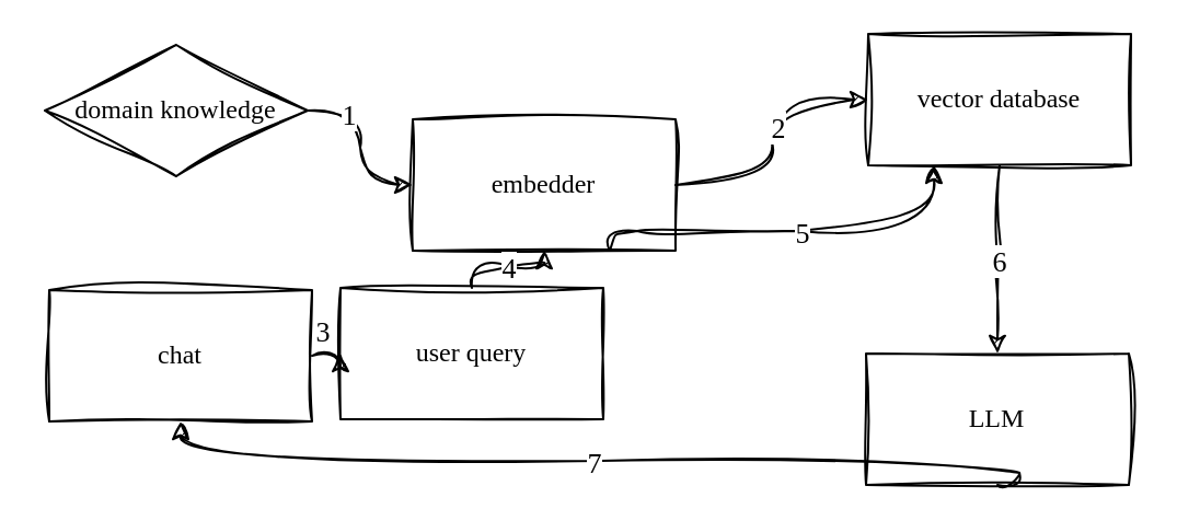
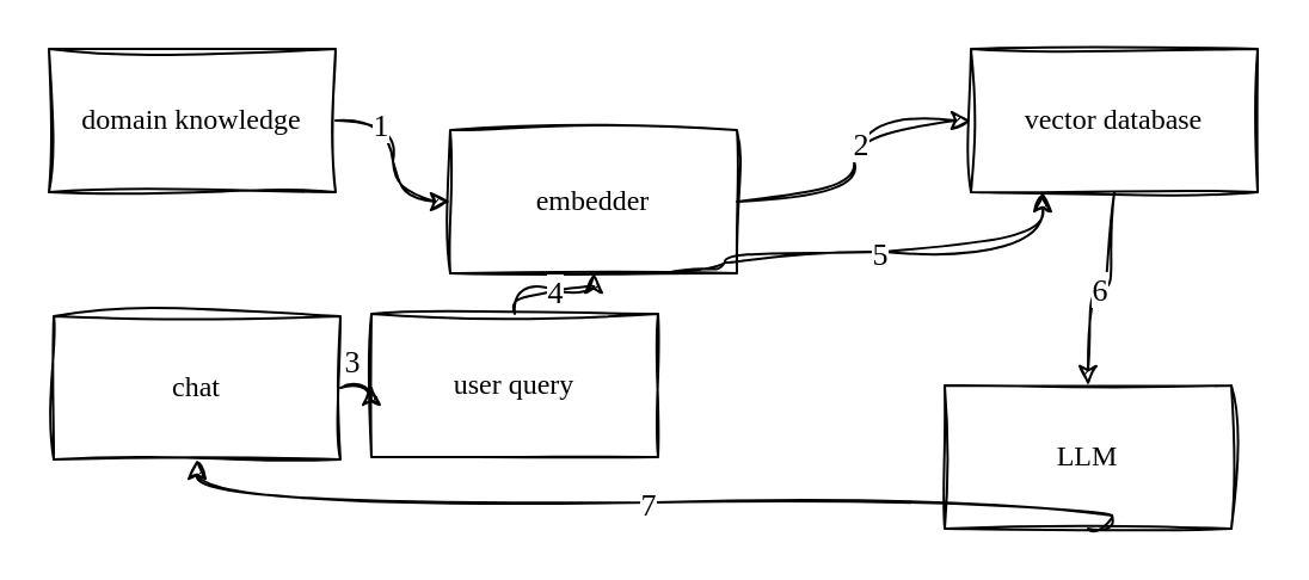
- <mxCell id="10" value="vector database" style="rounded=0;whiteSpace=wrap;html=1;fillColor=none;sketch=1;curveFitting=1;jiggle=2;fontFamily=Comic Sans MS;" vertex="1" parent="1"><mxGeometry x="396" y="15" width="120" height="60" as="geometry" /></mxCell>
+ <mxCell id="10" value="vector database" style="rounded=0;whiteSpace=wrap;html=1;fillColor=none;sketch=1;curveFitting=1;jiggle=2;fontFamily=Comic Sans MS;" vertex="1" parent="1"><mxGeometry x="406" y="20" width="120" height="60" as="geometry" /></mxCell>
- <mxCell id="3" value="domain knowledge" style="rhombus;whiteSpace=wrap;html=1;fillColor=none;sketch=1;curveFitting=1;jiggle=2;fontFamily=Comic Sans MS;" vertex="1" parent="1"><mxGeometry x="20" y="20" width="120" height="60" as="geometry" /></mxCell>
+ <mxCell id="3" value="domain knowledge" style="rounded=0;whiteSpace=wrap;html=1;fillColor=none;sketch=1;curveFitting=1;jiggle=2;fontFamily=Comic Sans MS;" vertex="1" parent="1"><mxGeometry x="20" y="20" width="120" height="60" as="geometry" /></mxCell>
